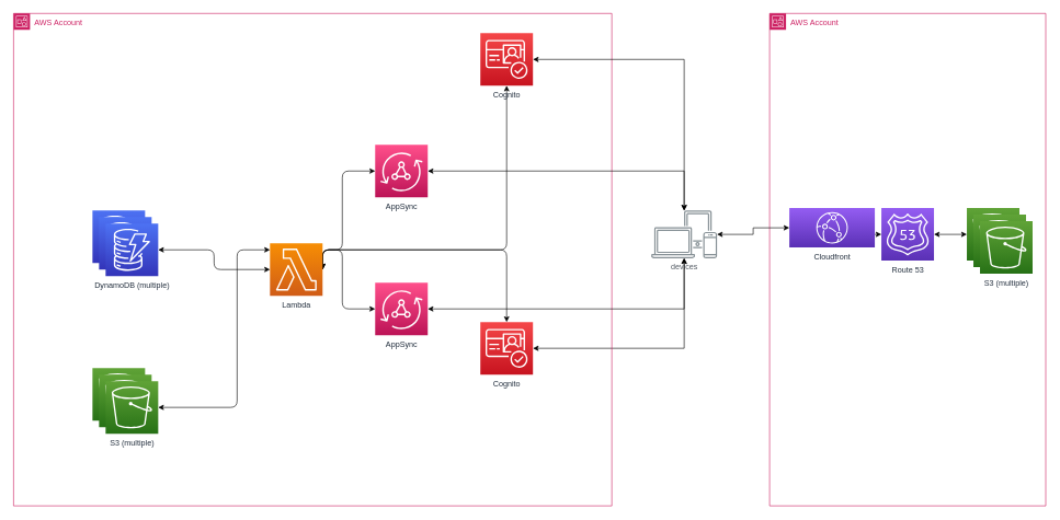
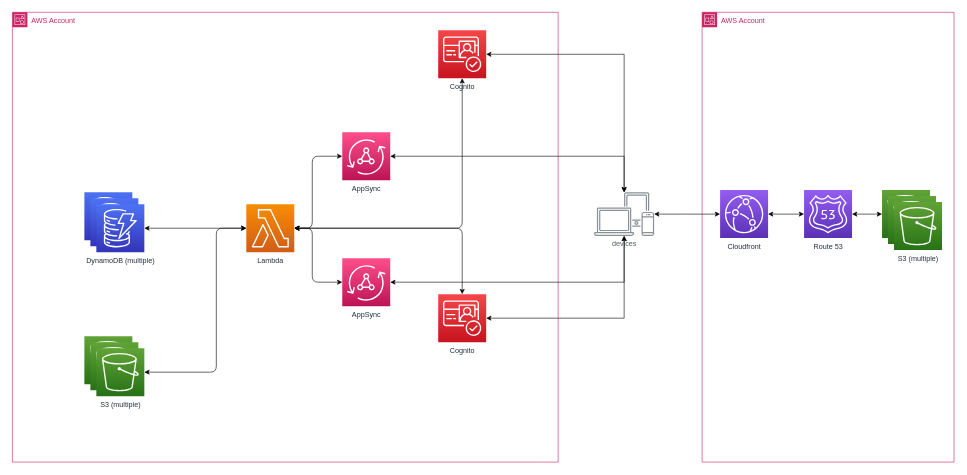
- <mxCell id="21" value="Cloudfront" style="sketch=0;points=[[0,0,0],[0.25,0,0],[0.5,0,0],[0.75,0,0],[1,0,0],[0,1,0],[0.25,1,0],[0.5,1,0],[0.75,1,0],[1,1,0],[0,0.25,0],[0,0.5,0],[0,0.75,0],[1,0.25,0],[1,0.5,0],[1,0.75,0]];outlineConnect=0;fontColor=#232F3E;gradientColor=#945DF2;gradientDirection=north;fillColor=#5A30B5;strokeColor=#ffffff;dashed=0;verticalLabelPosition=bottom;verticalAlign=top;align=center;html=1;fontSize=12;fontStyle=0;aspect=fixed;shape=mxgraph.aws4.resourceIcon;resIcon=mxgraph.aws4.cloudfront;shadow=0;" parent="16" vertex="1"><mxGeometry x="30" y="296.5" width="130" height="60" as="geometry" /></mxCell>
+ <mxCell id="21" value="Cloudfront" style="sketch=0;points=[[0,0,0],[0.25,0,0],[0.5,0,0],[0.75,0,0],[1,0,0],[0,1,0],[0.25,1,0],[0.5,1,0],[0.75,1,0],[1,1,0],[0,0.25,0],[0,0.5,0],[0,0.75,0],[1,0.25,0],[1,0.5,0],[1,0.75,0]];outlineConnect=0;fontColor=#232F3E;gradientColor=#945DF2;gradientDirection=north;fillColor=#5A30B5;strokeColor=#ffffff;dashed=0;verticalLabelPosition=bottom;verticalAlign=top;align=center;html=1;fontSize=12;fontStyle=0;aspect=fixed;shape=mxgraph.aws4.resourceIcon;resIcon=mxgraph.aws4.cloudfront;shadow=0;" parent="16" vertex="1"><mxGeometry x="30" y="296.5" width="80" height="80" as="geometry" /></mxCell>
- <mxCell id="15" value="Lambda" style="sketch=0;points=[[0,0,0],[0.25,0,0],[0.5,0,0],[0.75,0,0],[1,0,0],[0,1,0],[0.25,1,0],[0.5,1,0],[0.75,1,0],[1,1,0],[0,0.25,0],[0,0.5,0],[0,0.75,0],[1,0.25,0],[1,0.5,0],[1,0.75,0]];outlineConnect=0;fontColor=#232F3E;gradientColor=#F78E04;gradientDirection=north;fillColor=#D05C17;strokeColor=#ffffff;dashed=0;verticalLabelPosition=bottom;verticalAlign=top;align=center;html=1;fontSize=12;fontStyle=0;aspect=fixed;shape=mxgraph.aws4.resourceIcon;resIcon=mxgraph.aws4.lambda;" parent="4" vertex="1"><mxGeometry x="390" y="350" width="80" height="80" as="geometry" /></mxCell>
+ <mxCell id="15" value="Lambda" style="sketch=0;points=[[0,0,0],[0.25,0,0],[0.5,0,0],[0.75,0,0],[1,0,0],[0,1,0],[0.25,1,0],[0.5,1,0],[0.75,1,0],[1,1,0],[0,0.25,0],[0,0.5,0],[0,0.75,0],[1,0.25,0],[1,0.5,0],[1,0.75,0]];outlineConnect=0;fontColor=#232F3E;gradientColor=#F78E04;gradientDirection=north;fillColor=#D05C17;strokeColor=#ffffff;dashed=0;verticalLabelPosition=bottom;verticalAlign=top;align=center;html=1;fontSize=12;fontStyle=0;aspect=fixed;shape=mxgraph.aws4.resourceIcon;resIcon=mxgraph.aws4.lambda;" parent="4" vertex="1"><mxGeometry x="390" y="320" width="80" height="80" as="geometry" /></mxCell>
